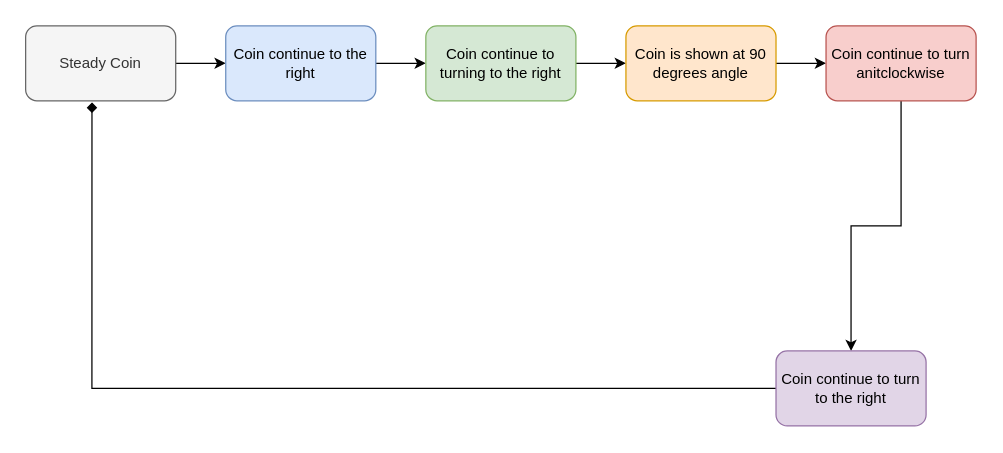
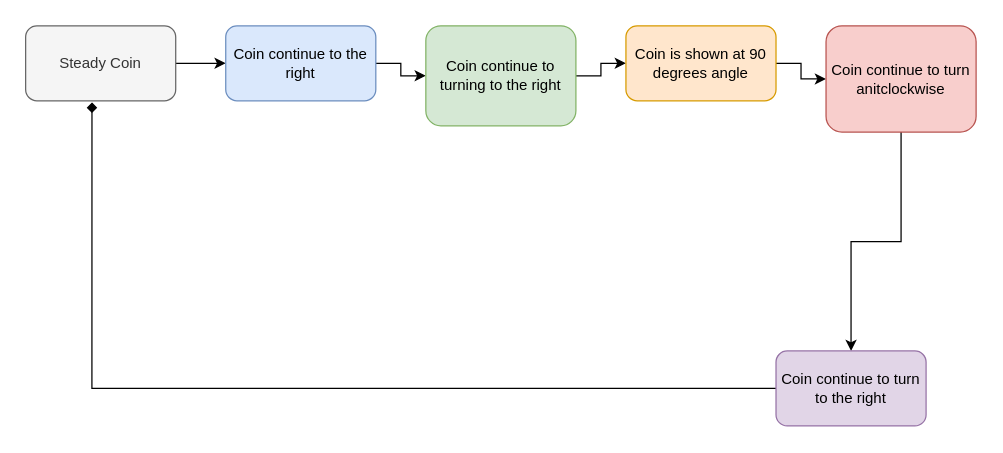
- <mxCell id="7" value="Coin continue to turning to the right" style="rounded=1;whiteSpace=wrap;html=1;fillColor=#d5e8d4;strokeColor=#82b366;" vertex="1" parent="1"><mxGeometry x="340" y="20" width="120" height="60" as="geometry" /></mxCell>
+ <mxCell id="7" value="Coin continue to turning to the right" style="rounded=1;whiteSpace=wrap;html=1;fillColor=#d5e8d4;strokeColor=#82b366;" vertex="1" parent="1"><mxGeometry x="340" y="20" width="120" height="80" as="geometry" /></mxCell>
- <mxCell id="11" value="Coin continue to turn anitclockwise" style="rounded=1;whiteSpace=wrap;html=1;fillColor=#f8cecc;strokeColor=#b85450;" vertex="1" parent="1"><mxGeometry x="660" y="20" width="120" height="60" as="geometry" /></mxCell>
+ <mxCell id="11" value="Coin continue to turn anitclockwise" style="rounded=1;whiteSpace=wrap;html=1;fillColor=#f8cecc;strokeColor=#b85450;" vertex="1" parent="1"><mxGeometry x="660" y="20" width="120" height="85" as="geometry" /></mxCell>
